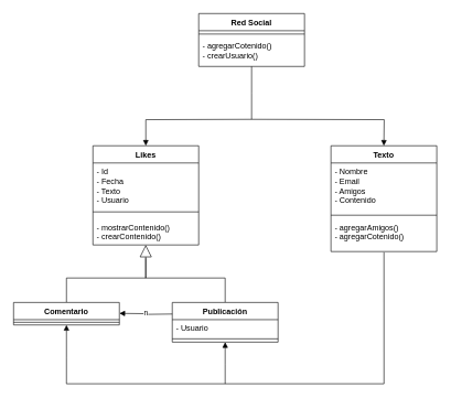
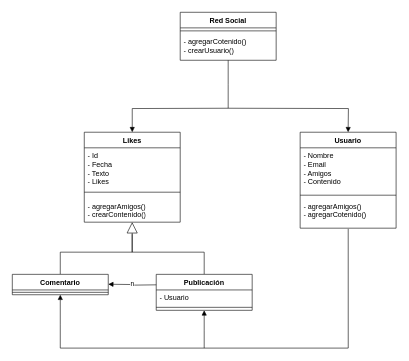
- <mxCell id="9" value="Texto" style="swimlane;fontStyle=1;align=center;verticalAlign=top;childLayout=stackLayout;horizontal=1;startSize=26;horizontalStack=0;resizeParent=1;resizeParentMax=0;resizeLast=0;collapsible=1;marginBottom=0;whiteSpace=wrap;html=1;" vertex="1" parent="1"><mxGeometry x="500" y="220" width="160" height="160" as="geometry" /></mxCell>
+ <mxCell id="9" value="Usuario" style="swimlane;fontStyle=1;align=center;verticalAlign=top;childLayout=stackLayout;horizontal=1;startSize=26;horizontalStack=0;resizeParent=1;resizeParentMax=0;resizeLast=0;collapsible=1;marginBottom=0;whiteSpace=wrap;html=1;" vertex="1" parent="1"><mxGeometry x="500" y="220" width="160" height="160" as="geometry" /></mxCell>
- <mxCell id="3" value="&lt;div&gt;- Id&lt;/div&gt;&lt;div&gt;- Fecha&lt;/div&gt;&lt;div&gt;- Texto&lt;/div&gt;&lt;div&gt;- Usuario&lt;/div&gt;" style="text;strokeColor=none;fillColor=none;align=left;verticalAlign=top;spacingLeft=4;spacingRight=4;overflow=hidden;rotatable=0;points=[[0,0.5],[1,0.5]];portConstraint=eastwest;whiteSpace=wrap;html=1;" vertex="1" parent="2"><mxGeometry y="26" width="160" height="64" as="geometry" /></mxCell>
+ <mxCell id="3" value="&lt;div&gt;- Id&lt;/div&gt;&lt;div&gt;- Fecha&lt;/div&gt;&lt;div&gt;- Texto&lt;/div&gt;&lt;div&gt;- Likes&lt;/div&gt;" style="text;strokeColor=none;fillColor=none;align=left;verticalAlign=top;spacingLeft=4;spacingRight=4;overflow=hidden;rotatable=0;points=[[0,0.5],[1,0.5]];portConstraint=eastwest;whiteSpace=wrap;html=1;" vertex="1" parent="2"><mxGeometry y="26" width="160" height="64" as="geometry" /></mxCell>
- <mxCell id="5" value="&lt;div&gt;- mostrarContenido()&lt;/div&gt;&lt;div&gt;- crearContenido()&lt;/div&gt;" style="text;strokeColor=none;fillColor=none;align=left;verticalAlign=top;spacingLeft=4;spacingRight=4;overflow=hidden;rotatable=0;points=[[0,0.5],[1,0.5]];portConstraint=eastwest;whiteSpace=wrap;html=1;" vertex="1" parent="2"><mxGeometry y="110" width="160" height="40" as="geometry" /></mxCell>
+ <mxCell id="5" value="&lt;div&gt;- agregarAmigos()&lt;/div&gt;&lt;div&gt;- crearContenido()&lt;/div&gt;" style="text;strokeColor=none;fillColor=none;align=left;verticalAlign=top;spacingLeft=4;spacingRight=4;overflow=hidden;rotatable=0;points=[[0,0.5],[1,0.5]];portConstraint=eastwest;whiteSpace=wrap;html=1;" vertex="1" parent="2"><mxGeometry y="110" width="160" height="40" as="geometry" /></mxCell>
